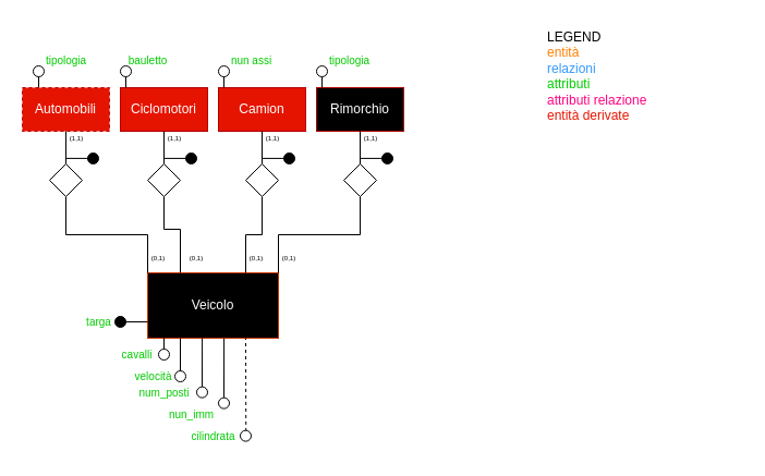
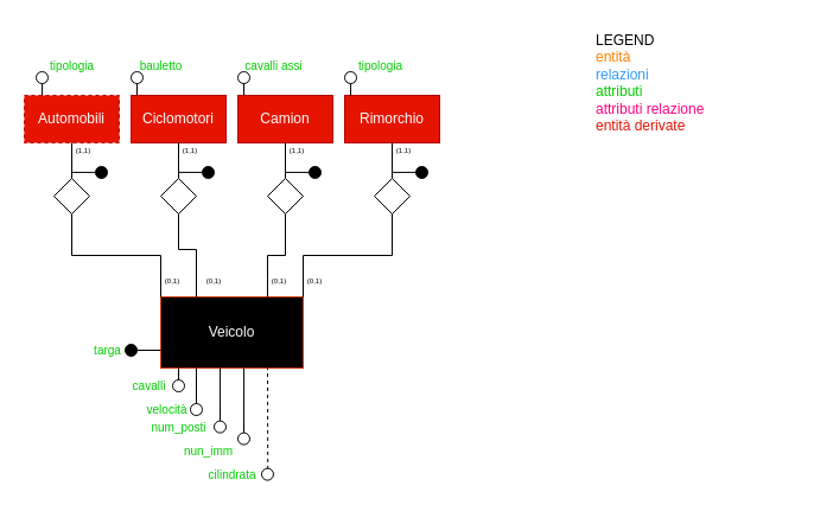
- <mxCell id="63" value="nun assi" style="text;html=1;align=center;verticalAlign=middle;resizable=0;points=[];autosize=1;fontSize=10;fontColor=#00CC00;labelBorderColor=none;" vertex="1" parent="1"><mxGeometry x="200" y="40" width="60" height="30" as="geometry" /></mxCell>
+ <mxCell id="63" value="cavalli assi" style="text;html=1;align=center;verticalAlign=middle;resizable=0;points=[];autosize=1;fontSize=10;fontColor=#00CC00;labelBorderColor=none;" vertex="1" parent="1"><mxGeometry x="200" y="40" width="60" height="30" as="geometry" /></mxCell>
- <mxCell id="6" value="Rimorchio" style="rounded=0;whiteSpace=wrap;html=1;fillColor=#000000;strokeColor=#B20000;fontColor=#ffffff;" parent="1" vertex="1"><mxGeometry x="290" y="80" width="80" height="40" as="geometry" /></mxCell>
+ <mxCell id="6" value="Rimorchio" style="rounded=0;whiteSpace=wrap;html=1;fillColor=#E51400;strokeColor=#B20000;fontColor=#ffffff;" parent="1" vertex="1"><mxGeometry x="290" y="80" width="80" height="40" as="geometry" /></mxCell>
